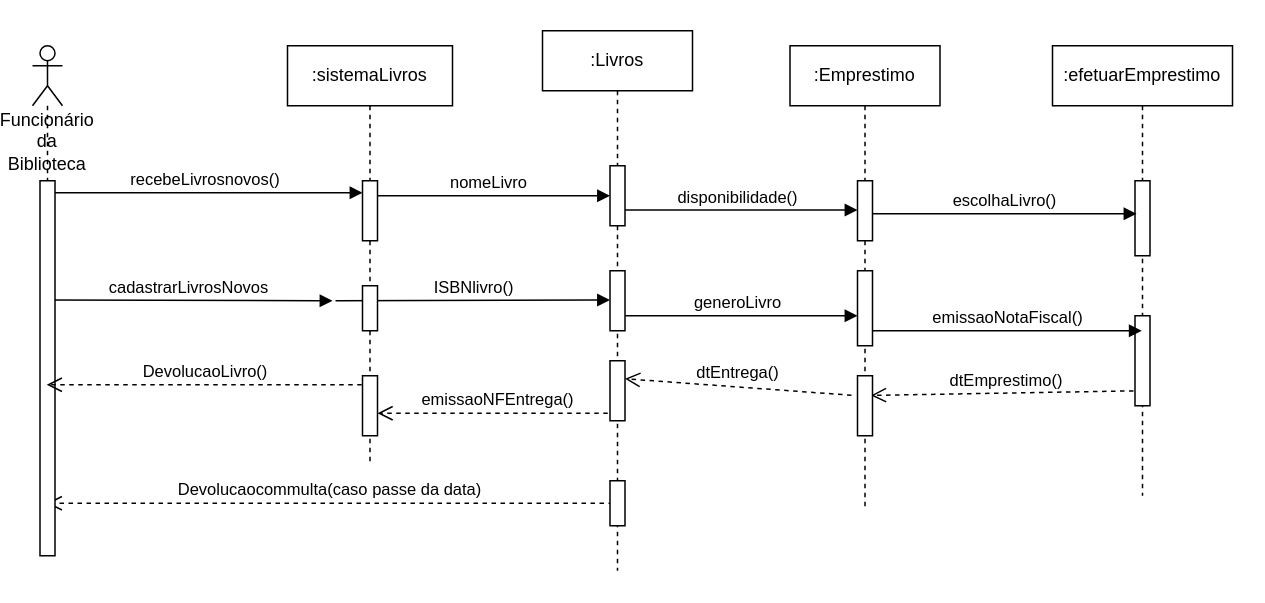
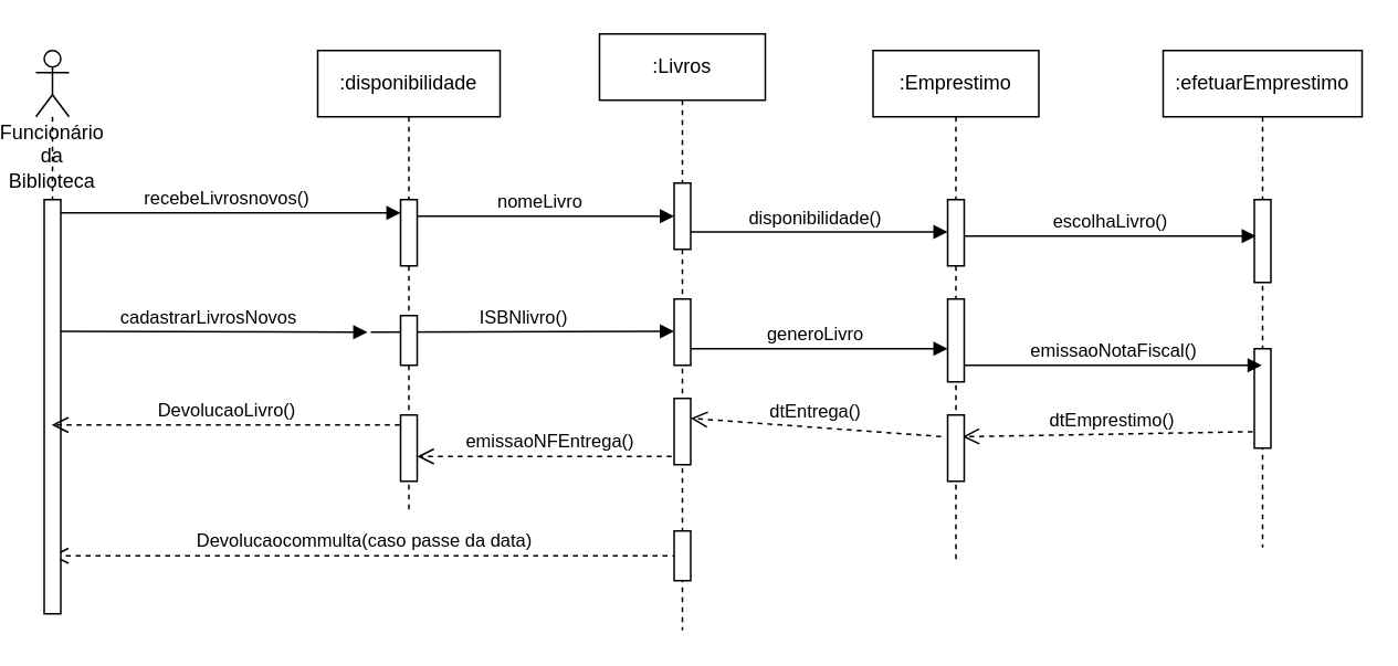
- <mxCell id="13" value=":sistemaLivros" style="shape=umlLifeline;perimeter=lifelinePerimeter;whiteSpace=wrap;html=1;container=1;collapsible=0;recursiveResize=0;outlineConnect=0;" vertex="1" parent="1"><mxGeometry x="190" y="30" width="110" height="280" as="geometry" /></mxCell>
+ <mxCell id="13" value=":disponibilidade" style="shape=umlLifeline;perimeter=lifelinePerimeter;whiteSpace=wrap;html=1;container=1;collapsible=0;recursiveResize=0;outlineConnect=0;" vertex="1" parent="1"><mxGeometry x="190" y="30" width="110" height="280" as="geometry" /></mxCell>
